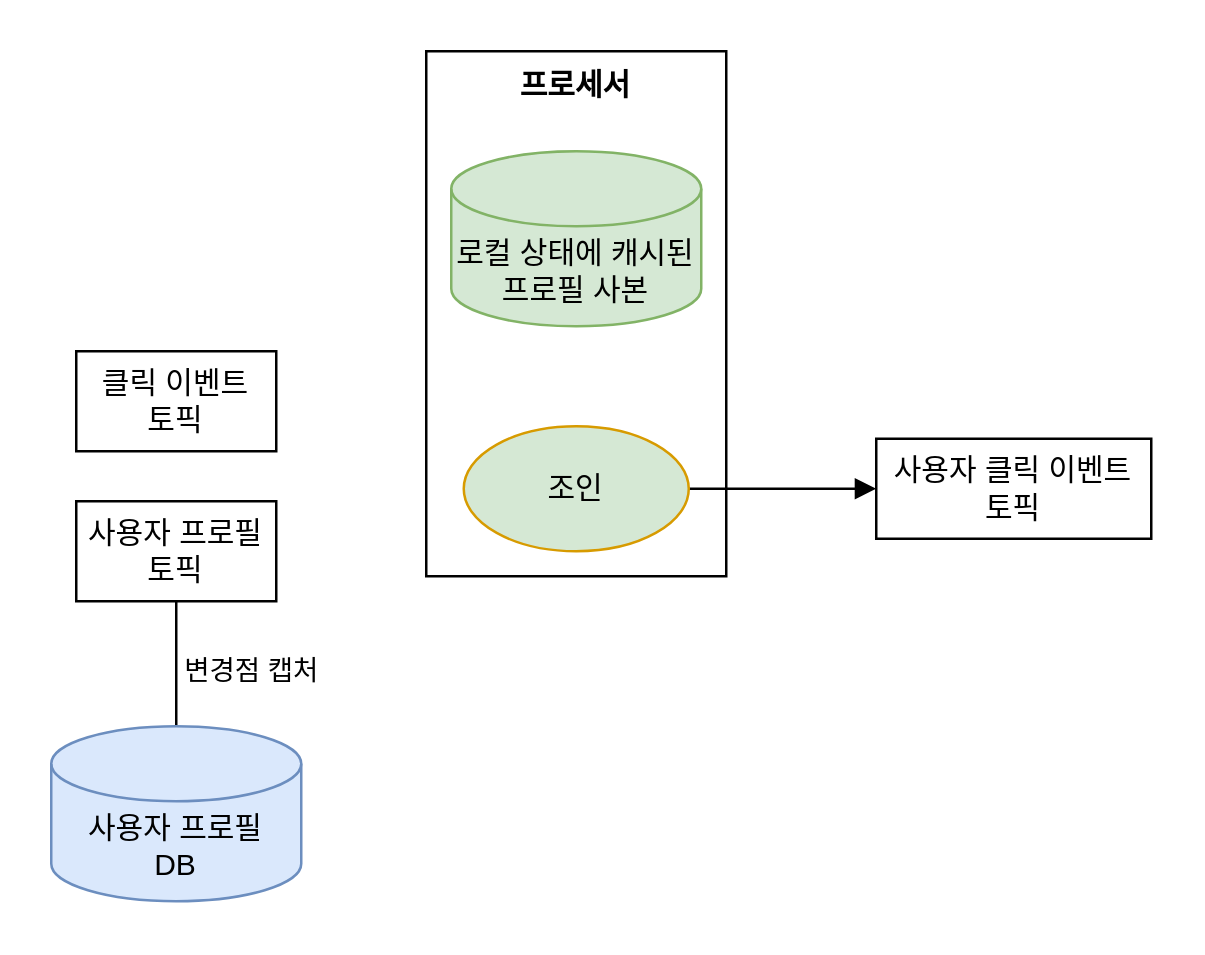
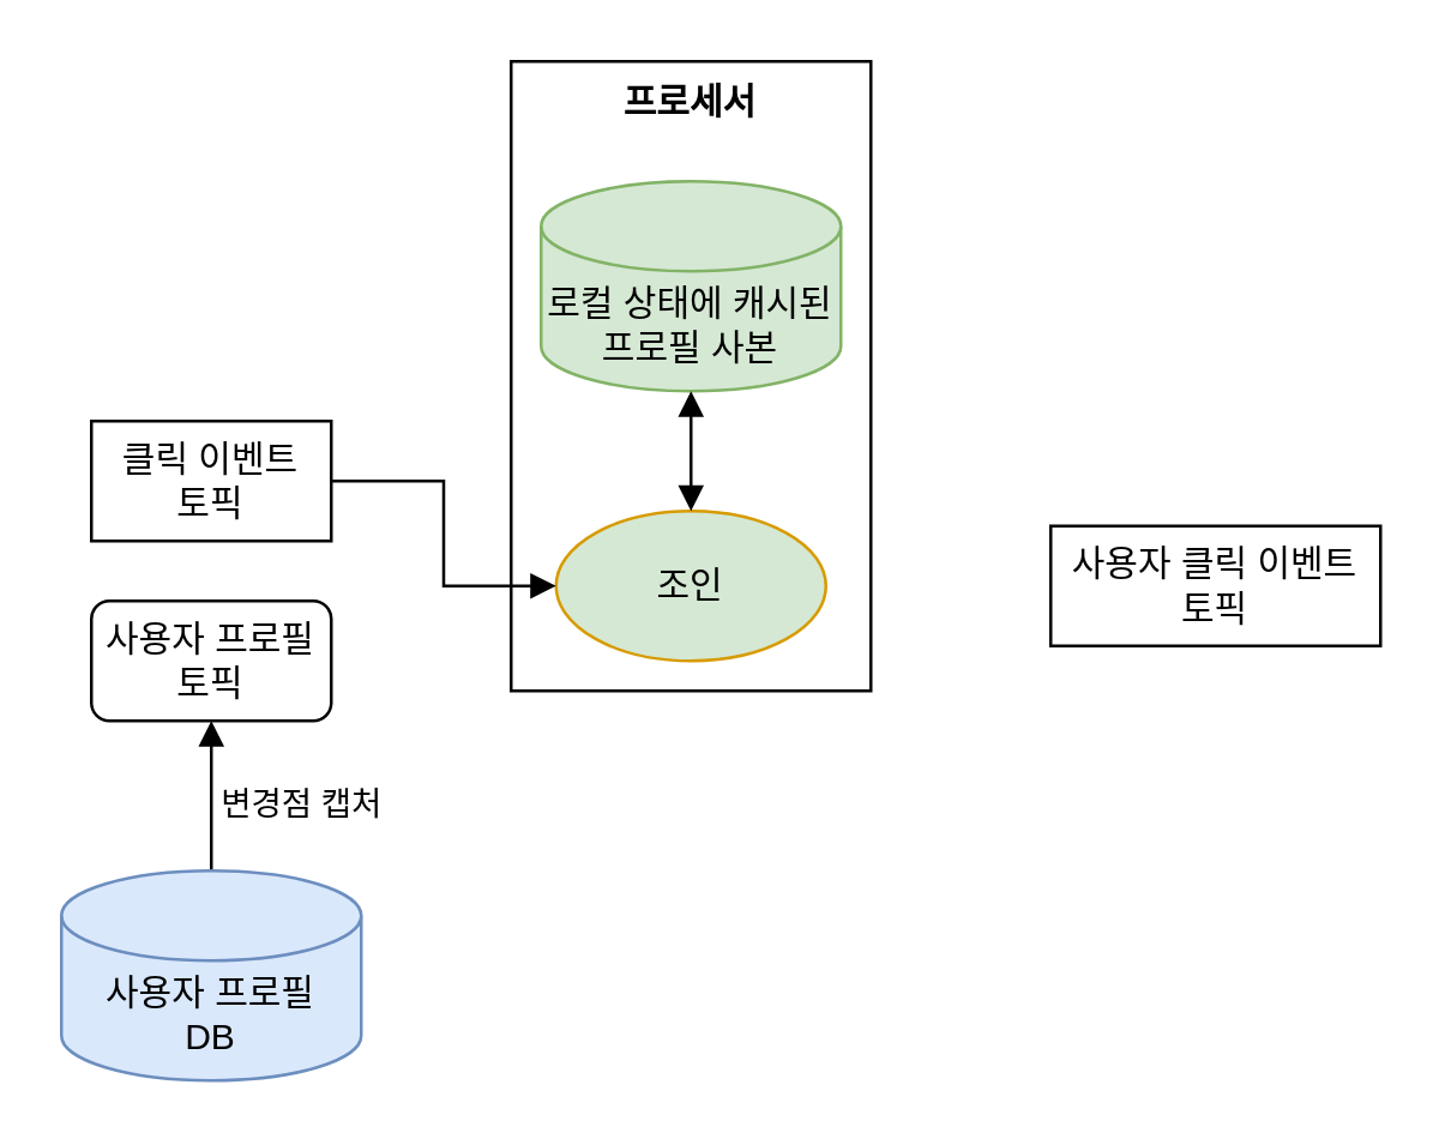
+ <mxCell id="6" style="edgeStyle=orthogonalEdgeStyle;rounded=0;orthogonalLoop=1;jettySize=auto;html=1;entryX=0.5;entryY=1;entryDx=0;entryDy=0;entryPerimeter=0;endArrow=block;endFill=1;startArrow=block;startFill=1;" edge="1" parent="1" source="5" target="3"><mxGeometry relative="1" as="geometry" /></mxCell>
+ <mxCell id="7" style="edgeStyle=orthogonalEdgeStyle;rounded=0;orthogonalLoop=1;jettySize=auto;html=1;entryX=0;entryY=0.5;entryDx=0;entryDy=0;endArrow=block;endFill=1;" edge="1" parent="1" source="8" target="5"><mxGeometry relative="1" as="geometry" /></mxCell>
- <mxCell id="4" style="edgeStyle=orthogonalEdgeStyle;rounded=0;orthogonalLoop=1;jettySize=auto;html=1;entryX=0;entryY=0.5;entryDx=0;entryDy=0;endArrow=block;endFill=1;" edge="1" parent="1" source="5" target="13"><mxGeometry relative="1" as="geometry" /></mxCell>
- <mxCell id="9" value="사용자 프로필&lt;div&gt;토픽&lt;/div&gt;" style="rounded=0;whiteSpace=wrap;html=1;" vertex="1" parent="1"><mxGeometry x="30" y="200" width="80" height="40" as="geometry" /></mxCell>
+ <mxCell id="9" value="사용자 프로필&lt;div&gt;토픽&lt;/div&gt;" style="whiteSpace=wrap;html=1;rounded=1;" vertex="1" parent="1"><mxGeometry x="30" y="200" width="80" height="40" as="geometry" /></mxCell>
- <mxCell id="10" style="edgeStyle=orthogonalEdgeStyle;rounded=0;orthogonalLoop=1;jettySize=auto;html=1;entryX=0.5;entryY=1;entryDx=0;entryDy=0;endArrow=none;endFill=1;" edge="1" parent="1" source="12" target="9"><mxGeometry relative="1" as="geometry" /></mxCell>
+ <mxCell id="10" style="edgeStyle=orthogonalEdgeStyle;rounded=0;orthogonalLoop=1;jettySize=auto;html=1;entryX=0.5;entryY=1;entryDx=0;entryDy=0;endArrow=block;endFill=1;" edge="1" parent="1" source="12" target="9"><mxGeometry relative="1" as="geometry" /></mxCell>
